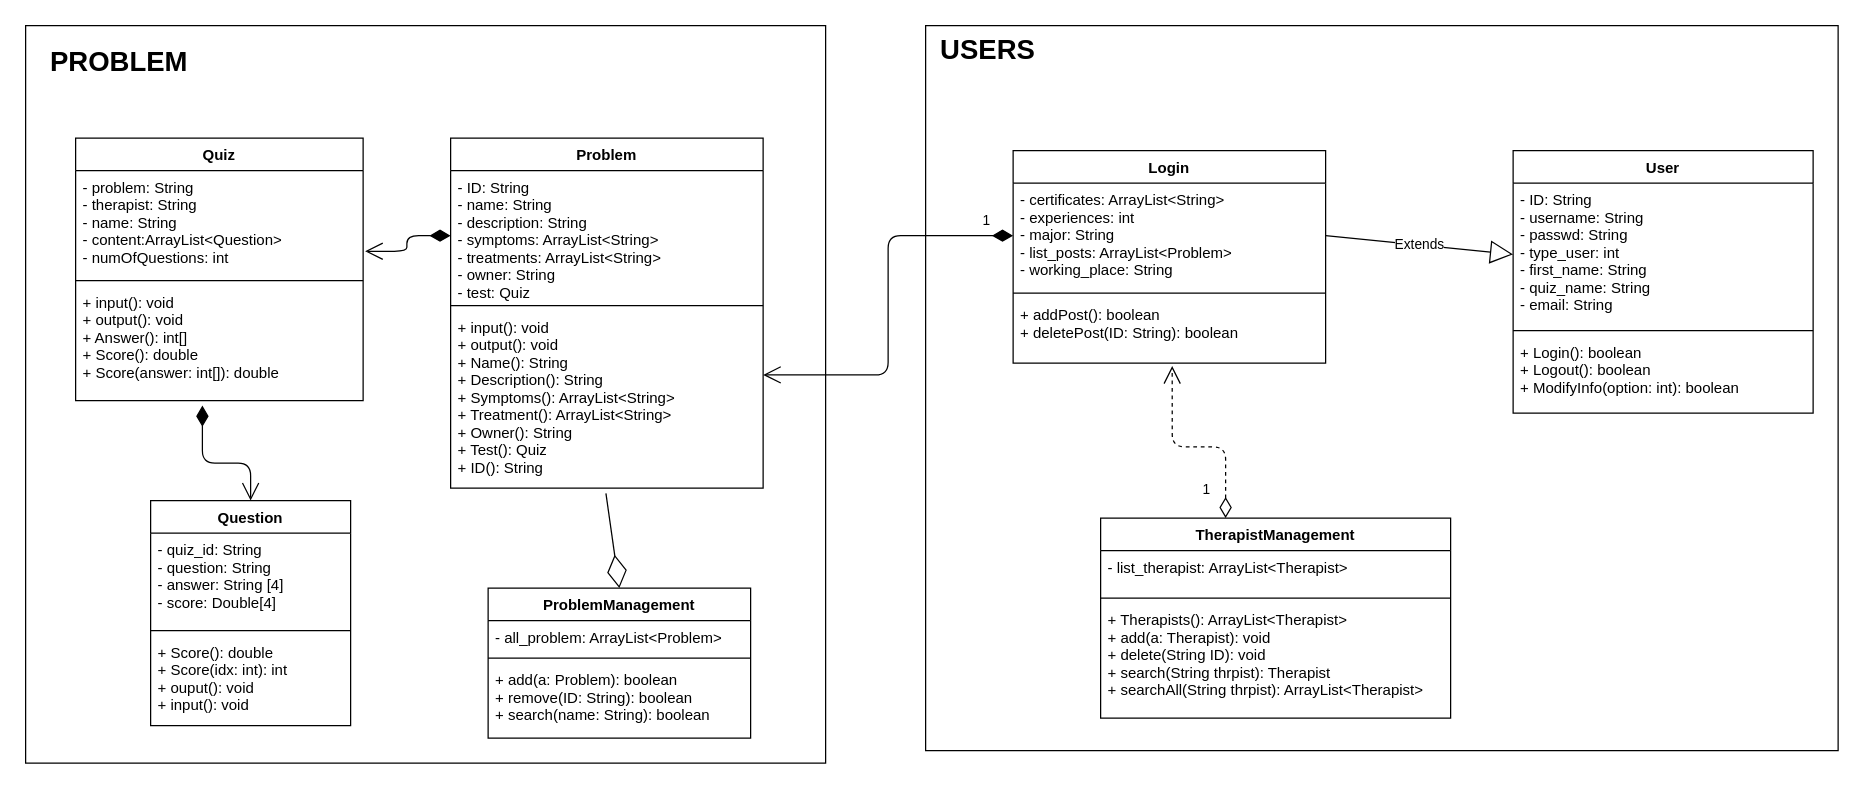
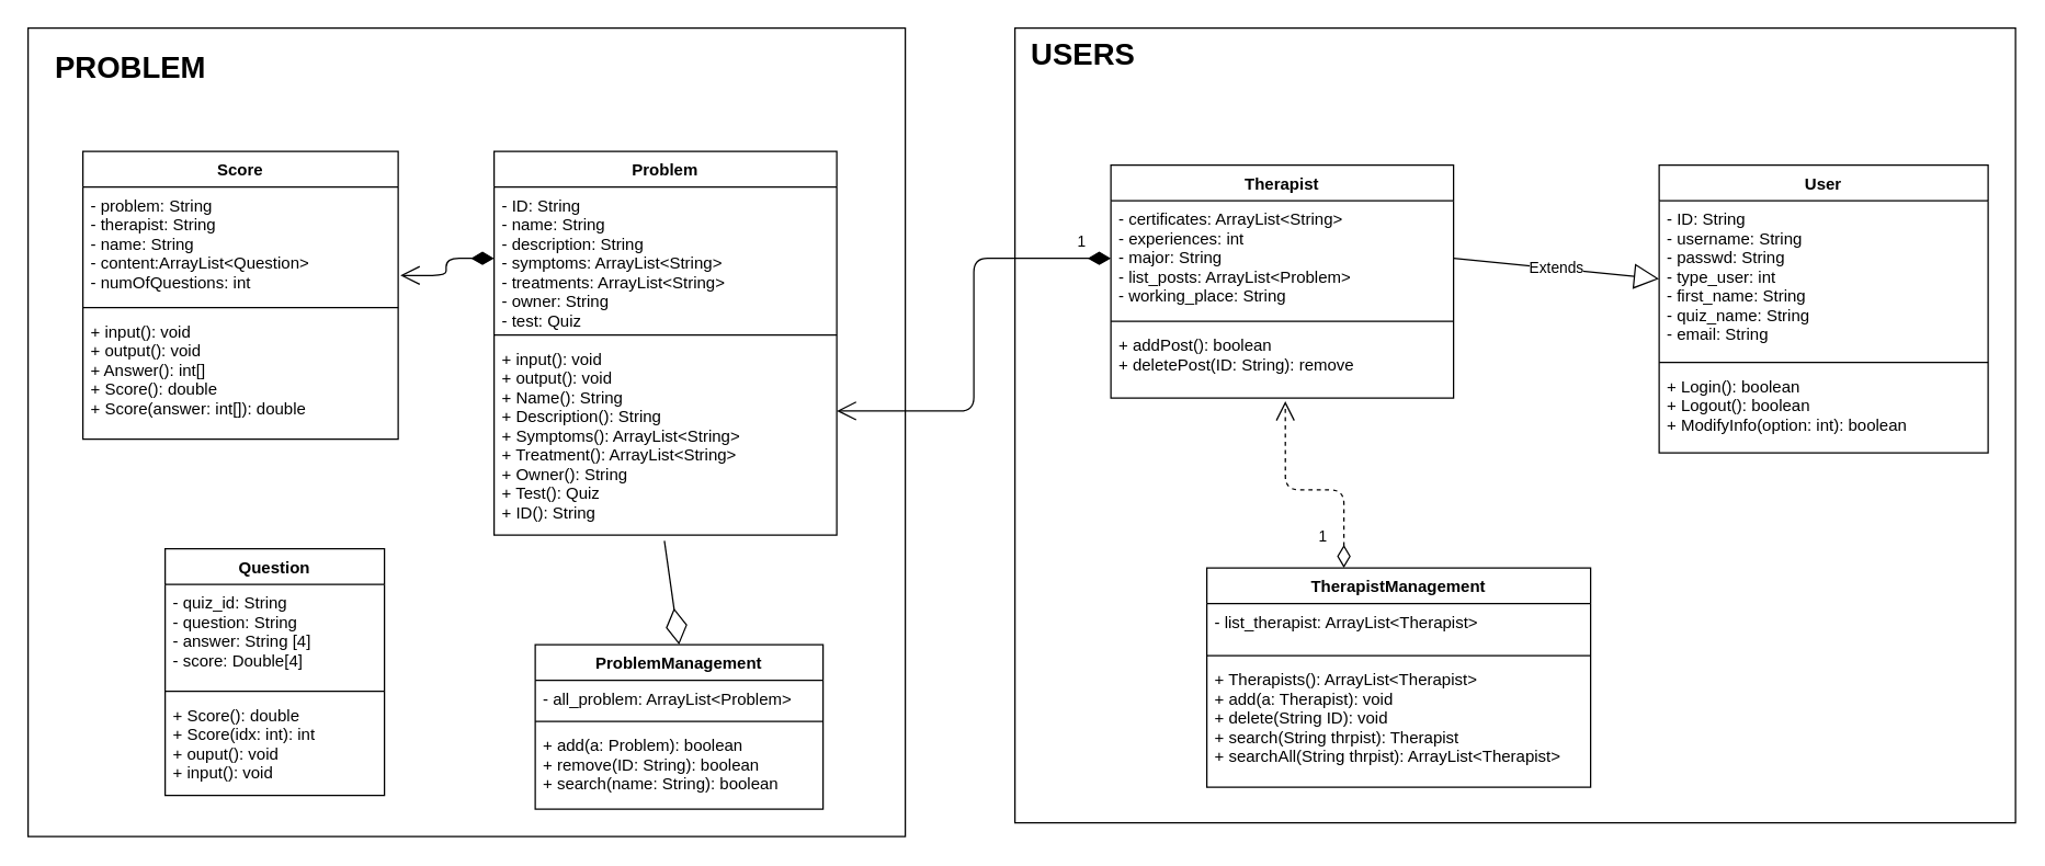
- <mxCell id="20" value="Quiz" style="swimlane;fontStyle=1;align=center;verticalAlign=top;childLayout=stackLayout;horizontal=1;startSize=26;horizontalStack=0;resizeParent=1;resizeParentMax=0;resizeLast=0;collapsible=1;marginBottom=0;" parent="1" vertex="1"><mxGeometry x="60" y="110" width="230" height="210" as="geometry" /></mxCell>
+ <mxCell id="20" value="Score" style="swimlane;fontStyle=1;align=center;verticalAlign=top;childLayout=stackLayout;horizontal=1;startSize=26;horizontalStack=0;resizeParent=1;resizeParentMax=0;resizeLast=0;collapsible=1;marginBottom=0;" parent="1" vertex="1"><mxGeometry x="60" y="110" width="230" height="210" as="geometry" /></mxCell>
- <mxCell id="7" value="Login" style="swimlane;fontStyle=1;align=center;verticalAlign=top;childLayout=stackLayout;horizontal=1;startSize=26;horizontalStack=0;resizeParent=1;resizeParentMax=0;resizeLast=0;collapsible=1;marginBottom=0;" parent="1" vertex="1"><mxGeometry x="810" y="120" width="250" height="170" as="geometry"><mxRectangle x="70" y="120" width="70" height="26" as="alternateBounds" /></mxGeometry></mxCell>
+ <mxCell id="7" value="Therapist" style="swimlane;fontStyle=1;align=center;verticalAlign=top;childLayout=stackLayout;horizontal=1;startSize=26;horizontalStack=0;resizeParent=1;resizeParentMax=0;resizeLast=0;collapsible=1;marginBottom=0;" parent="1" vertex="1"><mxGeometry x="810" y="120" width="250" height="170" as="geometry"><mxRectangle x="70" y="120" width="70" height="26" as="alternateBounds" /></mxGeometry></mxCell>
- <mxCell id="10" value="+ addPost(): boolean&#10;+ deletePost(ID: String): boolean" style="text;strokeColor=none;fillColor=none;align=left;verticalAlign=top;spacingLeft=4;spacingRight=4;overflow=hidden;rotatable=0;points=[[0,0.5],[1,0.5]];portConstraint=eastwest;" parent="7" vertex="1"><mxGeometry y="118" width="250" height="52" as="geometry" /></mxCell>
+ <mxCell id="10" value="+ addPost(): boolean&#10;+ deletePost(ID: String): remove" style="text;strokeColor=none;fillColor=none;align=left;verticalAlign=top;spacingLeft=4;spacingRight=4;overflow=hidden;rotatable=0;points=[[0,0.5],[1,0.5]];portConstraint=eastwest;" parent="7" vertex="1"><mxGeometry y="118" width="250" height="52" as="geometry" /></mxCell>
- <mxCell id="35" value="" style="endArrow=open;html=1;endSize=12;startArrow=diamondThin;startSize=14;startFill=1;edgeStyle=orthogonalEdgeStyle;align=left;verticalAlign=bottom;exitX=0.441;exitY=1.043;exitDx=0;exitDy=0;exitPerimeter=0;entryX=0.5;entryY=0;entryDx=0;entryDy=0;" edge="1" parent="1" source="23" target="24"><mxGeometry x="-1" y="3" relative="1" as="geometry"><mxPoint x="280" y="380" as="sourcePoint" /><mxPoint x="440" y="380" as="targetPoint" /><Array as="points"><mxPoint x="161" y="370" /><mxPoint x="200" y="370" /></Array></mxGeometry></mxCell>
